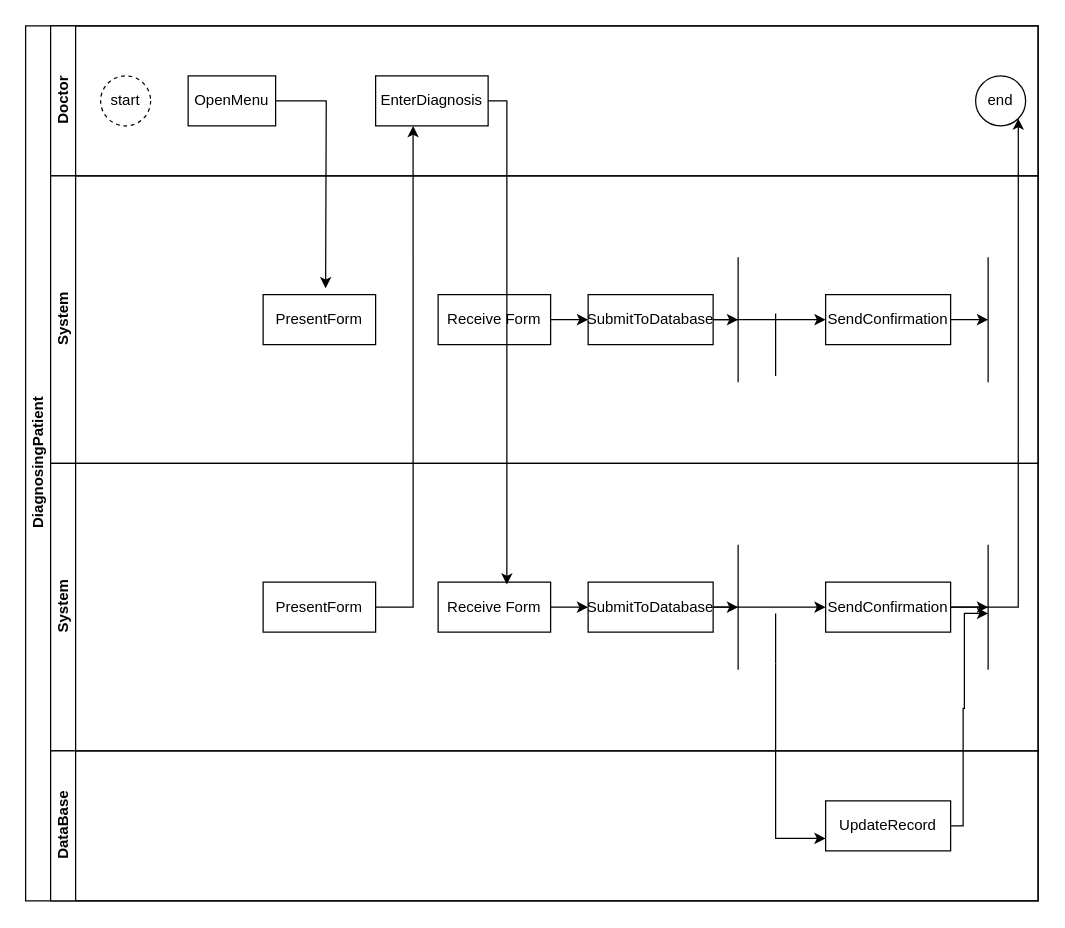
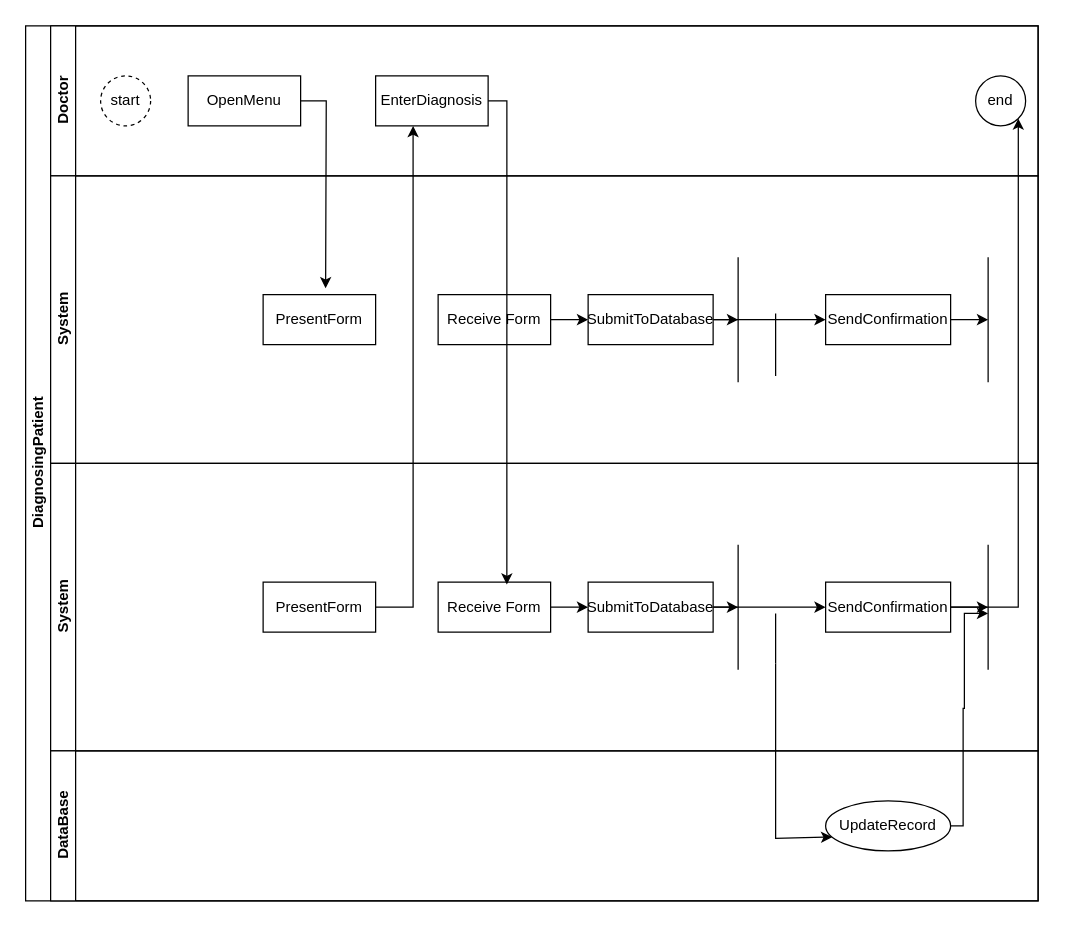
- <mxCell id="7" value="OpenMenu" style="rounded=0;whiteSpace=wrap;html=1;" parent="3" vertex="1"><mxGeometry x="110" y="40" width="70" height="40" as="geometry" /></mxCell>
+ <mxCell id="7" value="OpenMenu" style="rounded=0;whiteSpace=wrap;html=1;" parent="3" vertex="1"><mxGeometry x="110" y="40" width="90" height="40" as="geometry" /></mxCell>
- <mxCell id="35" value="UpdateRecord" style="rounded=0;whiteSpace=wrap;html=1;" parent="33" vertex="1"><mxGeometry x="620" y="40" width="100" height="40" as="geometry" /></mxCell>
+ <mxCell id="35" value="UpdateRecord" style="ellipse;whiteSpace=wrap;html=1;" parent="33" vertex="1"><mxGeometry x="620" y="40" width="100" height="40" as="geometry" /></mxCell>
